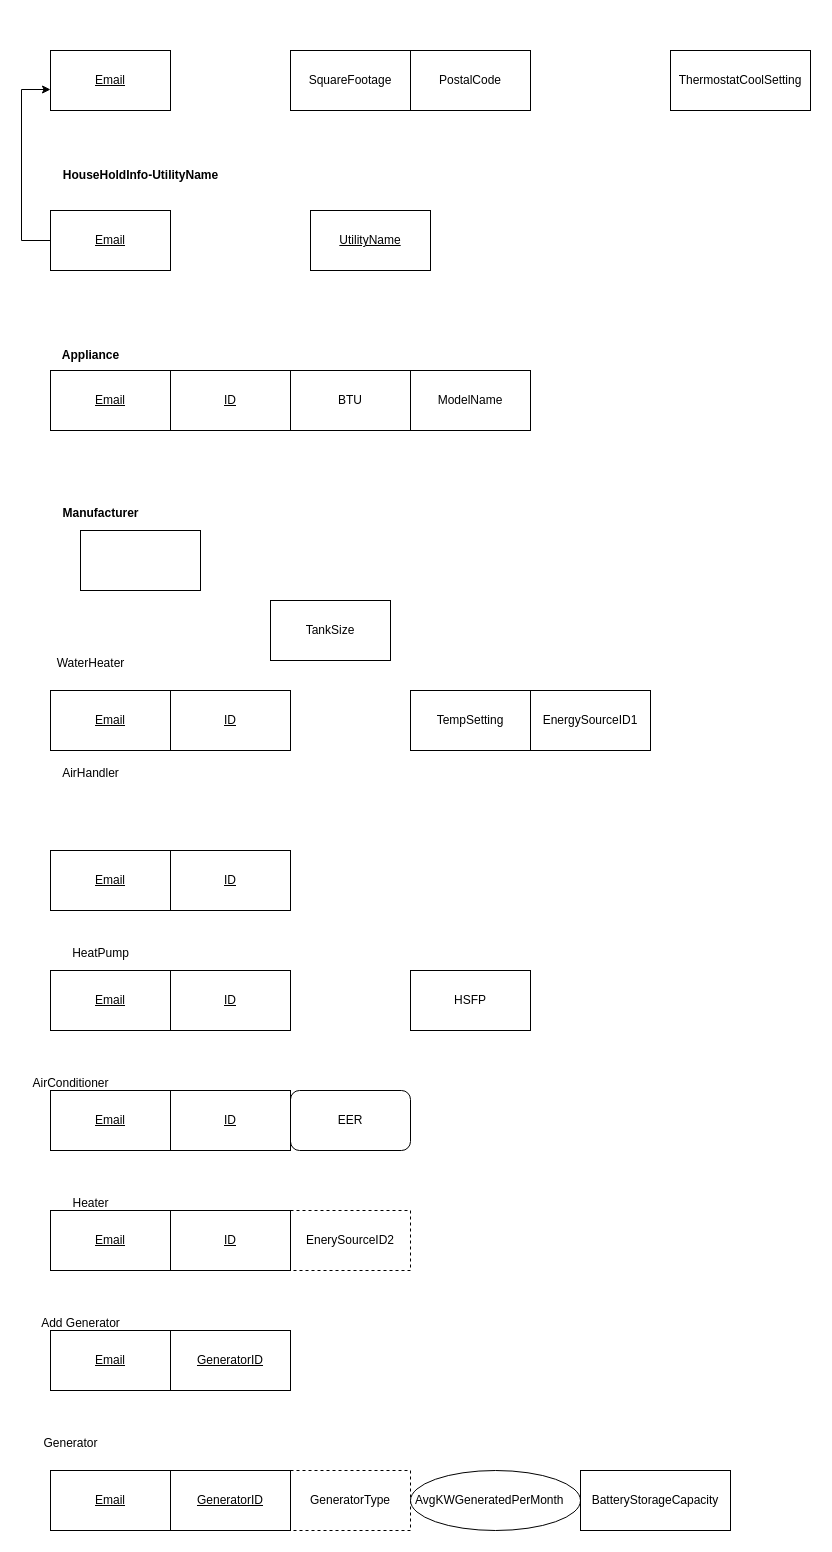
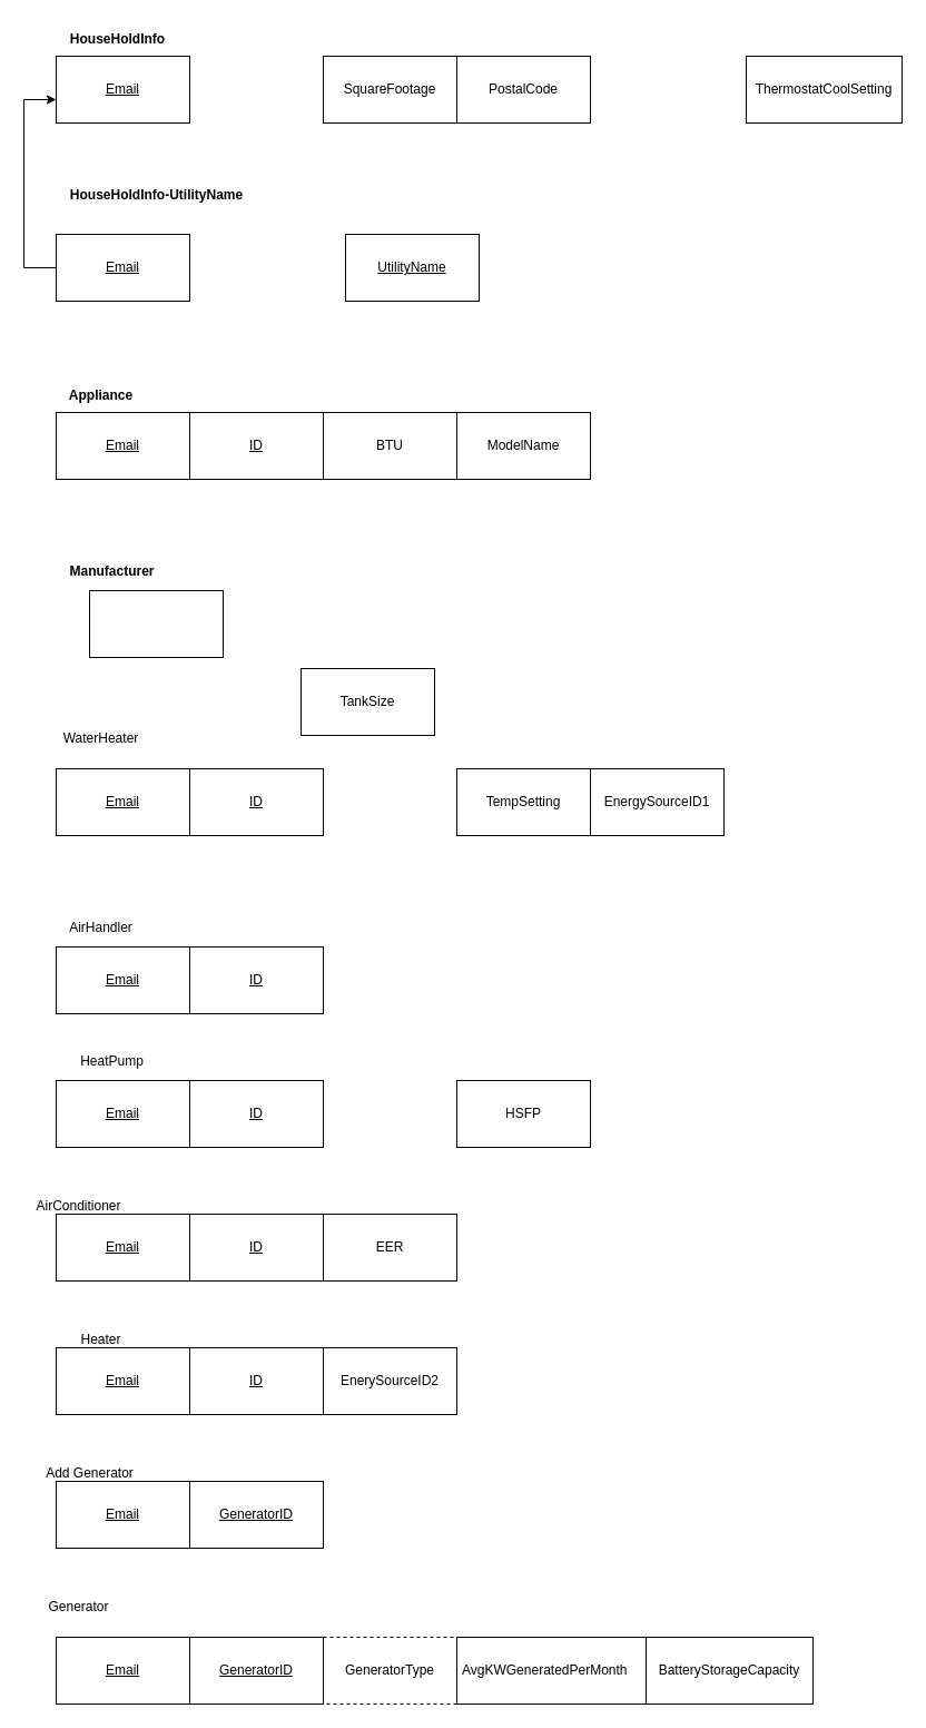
+ <mxCell id="5" value="&lt;b&gt;HouseHoldInfo&lt;/b&gt;" style="text;html=1;align=center;verticalAlign=middle;resizable=0;points=[];autosize=1;strokeColor=none;fillColor=none;" vertex="1" parent="1"><mxGeometry x="50" y="20" width="110" height="30" as="geometry" /></mxCell>
- <mxCell id="19" value="AirHandler" style="text;html=1;align=center;verticalAlign=middle;resizable=0;points=[];autosize=1;strokeColor=none;fillColor=none;" vertex="1" parent="1"><mxGeometry x="50" y="758" width="80" height="30" as="geometry" /></mxCell>
+ <mxCell id="19" value="AirHandler" style="text;html=1;align=center;verticalAlign=middle;resizable=0;points=[];autosize=1;strokeColor=none;fillColor=none;" vertex="1" parent="1"><mxGeometry x="50" y="818" width="80" height="30" as="geometry" /></mxCell>
- <mxCell id="21" value="EER" style="whiteSpace=wrap;html=1;rounded=1;" vertex="1" parent="1"><mxGeometry x="290" y="1090" width="120" height="60" as="geometry" /></mxCell>
+ <mxCell id="21" value="EER" style="rounded=0;whiteSpace=wrap;html=1;" vertex="1" parent="1"><mxGeometry x="290" y="1090" width="120" height="60" as="geometry" /></mxCell>
- <mxCell id="22" value="EnerySourceID2" style="rounded=0;whiteSpace=wrap;html=1;dashed=1;" vertex="1" parent="1"><mxGeometry x="290" y="1210" width="120" height="60" as="geometry" /></mxCell>
+ <mxCell id="22" value="EnerySourceID2" style="rounded=0;whiteSpace=wrap;html=1;" vertex="1" parent="1"><mxGeometry x="290" y="1210" width="120" height="60" as="geometry" /></mxCell>
- <mxCell id="28" value="AvgKWGeneratedPerMonth&lt;span style=&quot;white-space: pre;&quot;&gt;&#09;&lt;/span&gt;" style="ellipse;whiteSpace=wrap;html=1;" vertex="1" parent="1"><mxGeometry x="410" y="1470" width="170" height="60" as="geometry" /></mxCell>
+ <mxCell id="28" value="AvgKWGeneratedPerMonth&lt;span style=&quot;white-space: pre;&quot;&gt;&#09;&lt;/span&gt;" style="rounded=0;whiteSpace=wrap;html=1;" vertex="1" parent="1"><mxGeometry x="410" y="1470" width="170" height="60" as="geometry" /></mxCell>
